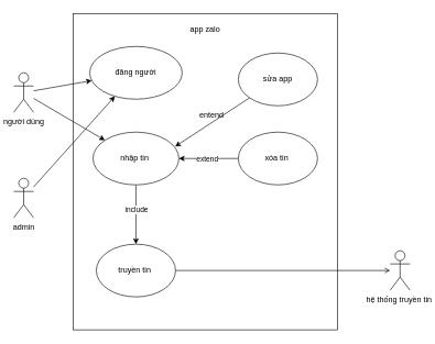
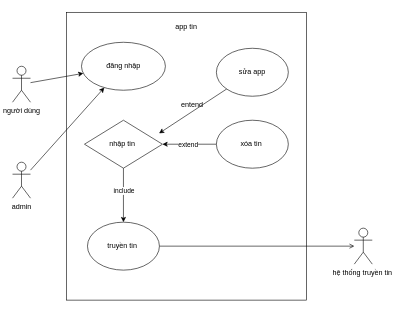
- <mxCell id="21" value="app zalo" style="text;html=1;whiteSpace=wrap;strokeColor=none;fillColor=none;align=center;verticalAlign=middle;rounded=0;" vertex="1" parent="1"><mxGeometry x="280" y="30" width="60" height="30" as="geometry" /></mxCell>
+ <mxCell id="21" value="app tin" style="text;html=1;whiteSpace=wrap;strokeColor=none;fillColor=none;align=center;verticalAlign=middle;rounded=0;" vertex="1" parent="1"><mxGeometry x="280" y="30" width="60" height="30" as="geometry" /></mxCell>
- <mxCell id="8" value="đăng người" style="ellipse;whiteSpace=wrap;html=1;" vertex="1" parent="1"><mxGeometry x="135" y="70" width="140" height="80" as="geometry" /></mxCell>
+ <mxCell id="8" value="đăng nhập" style="ellipse;whiteSpace=wrap;html=1;" vertex="1" parent="1"><mxGeometry x="135" y="70" width="140" height="80" as="geometry" /></mxCell>
- <mxCell id="4" style="rounded=0;orthogonalLoop=1;jettySize=auto;html=1;" edge="1" parent="1" source="5" target="11"><mxGeometry relative="1" as="geometry" /></mxCell>
- <mxCell id="11" value="nhập tin&amp;nbsp;" style="ellipse;whiteSpace=wrap;html=1;" vertex="1" parent="1"><mxGeometry x="140" y="200" width="130" height="80" as="geometry" /></mxCell>
+ <mxCell id="11" value="nhập tin&amp;nbsp;" style="rhombus;whiteSpace=wrap;html=1;" vertex="1" parent="1"><mxGeometry x="140" y="200" width="130" height="80" as="geometry" /></mxCell>
